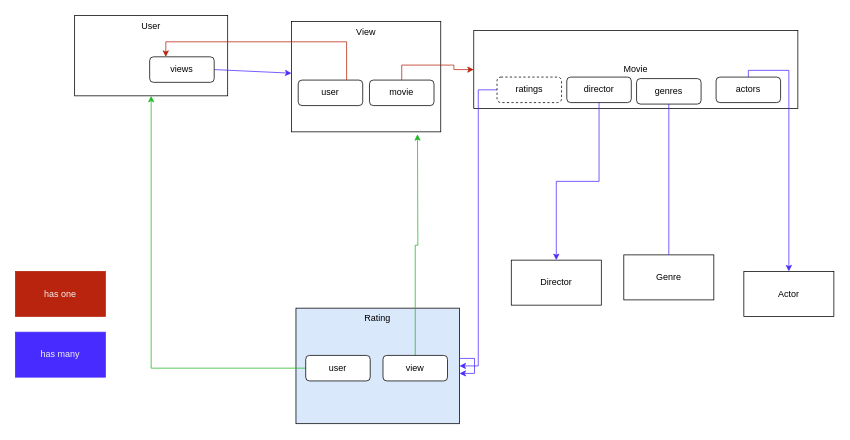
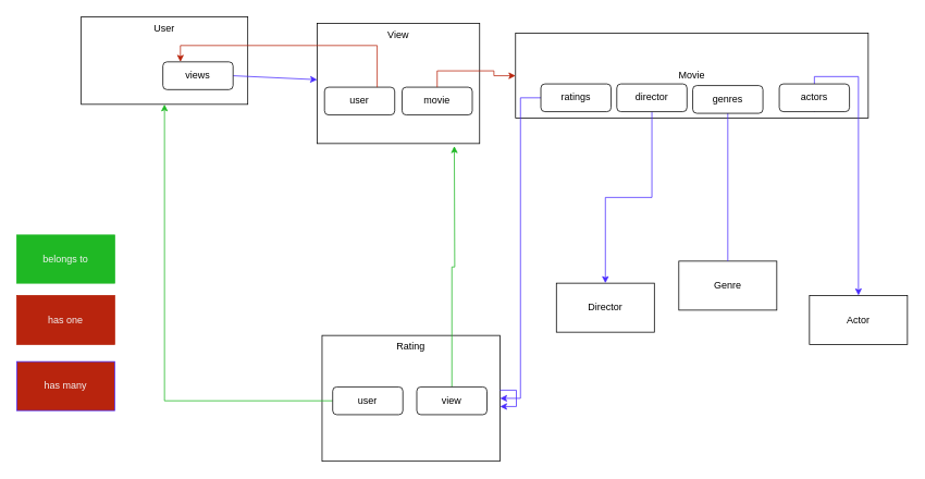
- <mxCell id="24" value="ratings" style="rounded=1;whiteSpace=wrap;html=1;dashed=1;" vertex="1" parent="1"><mxGeometry x="662" y="102" width="86" height="34" as="geometry" /></mxCell>
+ <mxCell id="24" value="ratings" style="rounded=1;whiteSpace=wrap;html=1;" vertex="1" parent="1"><mxGeometry x="662" y="102" width="86" height="34" as="geometry" /></mxCell>
+ <mxCell id="16" value="belongs to" style="rounded=0;whiteSpace=wrap;html=1;strokeColor=#1FB824;fillColor=#1FB824;fontColor=#F2F2F2;" vertex="1" parent="1"><mxGeometry x="20" y="287" width="120" height="59" as="geometry" /></mxCell>
- <mxCell id="4" value="Genre" style="rounded=0;whiteSpace=wrap;html=1;" vertex="1" parent="1"><mxGeometry x="831" y="339" width="120" height="60" as="geometry" /></mxCell>
+ <mxCell id="4" value="Genre" style="rounded=0;whiteSpace=wrap;html=1;" vertex="1" parent="1"><mxGeometry x="831" y="319" width="120" height="60" as="geometry" /></mxCell>
- <mxCell id="9" value="has many" style="rounded=0;whiteSpace=wrap;html=1;strokeColor=#482BFF;fillColor=#482BFF;fontColor=#F2F2F2;" vertex="1" parent="1"><mxGeometry x="20" y="442" width="120" height="60" as="geometry" /></mxCell>
+ <mxCell id="9" value="has many" style="rounded=0;whiteSpace=wrap;html=1;strokeColor=#482BFF;fillColor=#b8240d;fontColor=#F2F2F2;" vertex="1" parent="1"><mxGeometry x="20" y="442" width="120" height="60" as="geometry" /></mxCell>
- <mxCell id="7" value="Rating" style="rounded=0;whiteSpace=wrap;html=1;horizontal=1;verticalAlign=top;fillColor=#dae8fc;" vertex="1" parent="1"><mxGeometry x="394" y="410" width="218" height="154" as="geometry" /></mxCell>
+ <mxCell id="7" value="Rating" style="rounded=0;whiteSpace=wrap;html=1;horizontal=1;verticalAlign=top;" vertex="1" parent="1"><mxGeometry x="394" y="410" width="218" height="154" as="geometry" /></mxCell>
